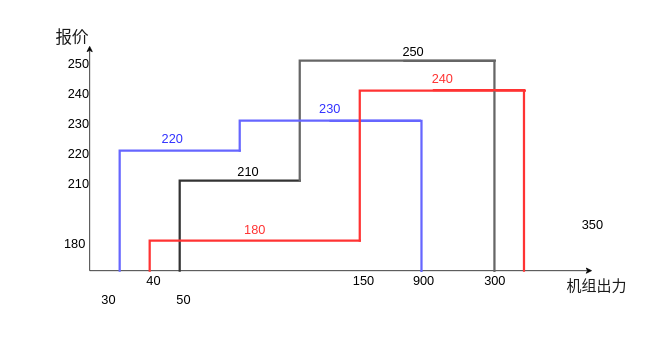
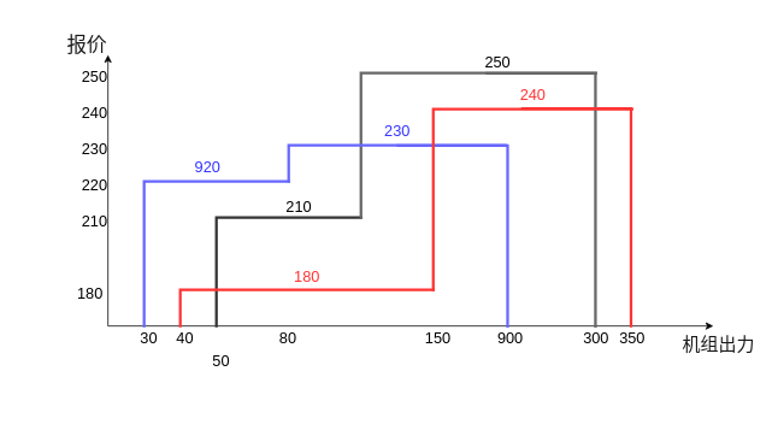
- <mxCell id="32" value="220" style="rounded=0;whiteSpace=wrap;html=1;fontSize=17;strokeWidth=3;fillColor=none;strokeColor=none;fontColor=#3333FF;" vertex="1" parent="1"><mxGeometry x="199" y="170" width="61" height="30" as="geometry" /></mxCell>
+ <mxCell id="32" value="920" style="rounded=0;whiteSpace=wrap;html=1;fontSize=17;strokeWidth=3;fillColor=none;strokeColor=none;fontColor=#3333FF;" vertex="1" parent="1"><mxGeometry x="199" y="170" width="61" height="30" as="geometry" /></mxCell>
- <mxCell id="24" value="&lt;font&gt;350&lt;/font&gt;" style="text;html=1;align=center;verticalAlign=middle;resizable=0;points=[];autosize=1;strokeColor=none;strokeWidth=1;fontSize=17;" vertex="1" parent="1"><mxGeometry x="769" y="285" width="40" height="30" as="geometry" /></mxCell>
+ <mxCell id="24" value="&lt;font&gt;350&lt;/font&gt;" style="text;html=1;align=center;verticalAlign=middle;resizable=0;points=[];autosize=1;strokeColor=none;strokeWidth=1;fontSize=17;" vertex="1" parent="1"><mxGeometry x="679" y="360" width="40" height="30" as="geometry" /></mxCell>
+ <mxCell id="7" value="&lt;font&gt;80&lt;/font&gt;" style="text;html=1;align=center;verticalAlign=middle;resizable=0;points=[];autosize=1;strokeColor=none;strokeWidth=1;fontSize=17;" vertex="1" parent="1"><mxGeometry x="303" y="360" width="30" height="30" as="geometry" /></mxCell>
- <mxCell id="4" value="30&lt;br style=&quot;font-size: 17px;&quot;&gt;" style="text;html=1;align=center;verticalAlign=middle;resizable=0;points=[];autosize=1;strokeColor=none;strokeWidth=1;fontSize=17;" vertex="1" parent="1"><mxGeometry x="129" y="385" width="30" height="30" as="geometry" /></mxCell>
+ <mxCell id="4" value="30&lt;br style=&quot;font-size: 17px;&quot;&gt;" style="text;html=1;align=center;verticalAlign=middle;resizable=0;points=[];autosize=1;strokeColor=none;strokeWidth=1;fontSize=17;" vertex="1" parent="1"><mxGeometry x="149" y="360" width="30" height="30" as="geometry" /></mxCell>
